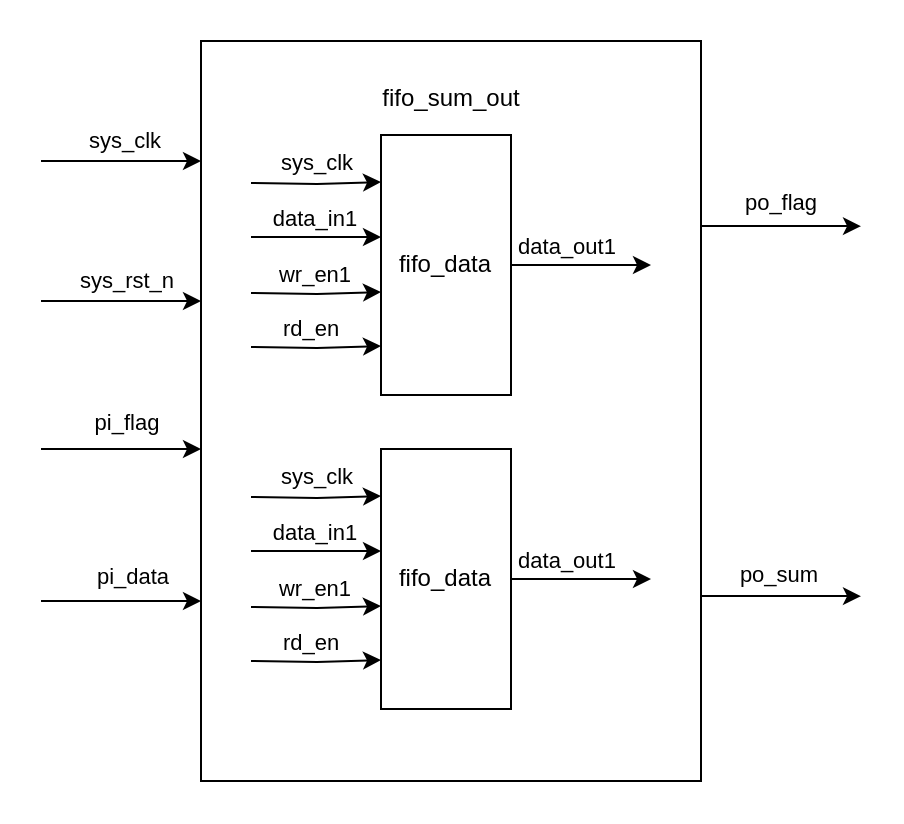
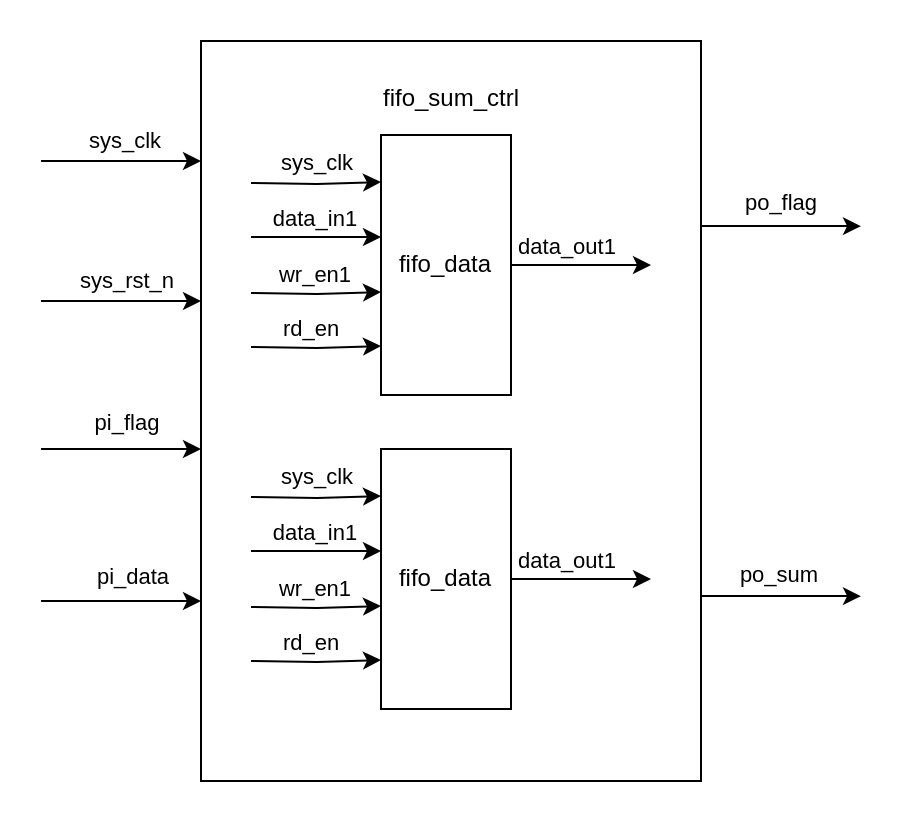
- <mxCell id="15" value="fifo_sum_out" style="text;html=1;align=center;verticalAlign=middle;resizable=0;points=[];autosize=1;strokeColor=none;fillColor=none;" vertex="1" parent="1"><mxGeometry x="180" y="34" width="90" height="30" as="geometry" /></mxCell>
+ <mxCell id="15" value="fifo_sum_ctrl" style="text;html=1;align=center;verticalAlign=middle;resizable=0;points=[];autosize=1;strokeColor=none;fillColor=none;" vertex="1" parent="1"><mxGeometry x="180" y="34" width="90" height="30" as="geometry" /></mxCell>
